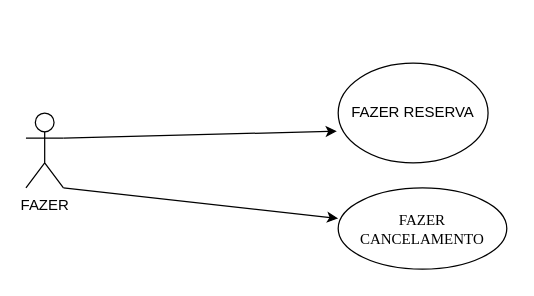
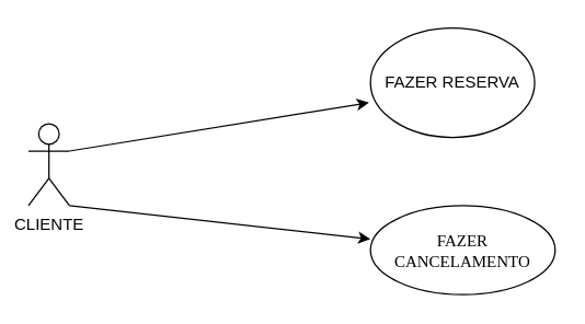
- <mxCell id="3" value="FAZER RESERVA" style="ellipse;whiteSpace=wrap;html=1;" vertex="1" parent="1"><mxGeometry x="270" y="50" width="120" height="80" as="geometry" /></mxCell>
+ <mxCell id="3" value="FAZER RESERVA" style="ellipse;whiteSpace=wrap;html=1;" vertex="1" parent="1"><mxGeometry x="270" y="20" width="120" height="80" as="geometry" /></mxCell>
- <mxCell id="2" value="FAZER" style="shape=umlActor;verticalLabelPosition=bottom;verticalAlign=top;html=1;outlineConnect=0;" vertex="1" parent="1"><mxGeometry x="20" y="90" width="30" height="60" as="geometry" /></mxCell>
+ <mxCell id="2" value="CLIENTE" style="shape=umlActor;verticalLabelPosition=bottom;verticalAlign=top;html=1;outlineConnect=0;" vertex="1" parent="1"><mxGeometry x="20" y="90" width="30" height="60" as="geometry" /></mxCell>
